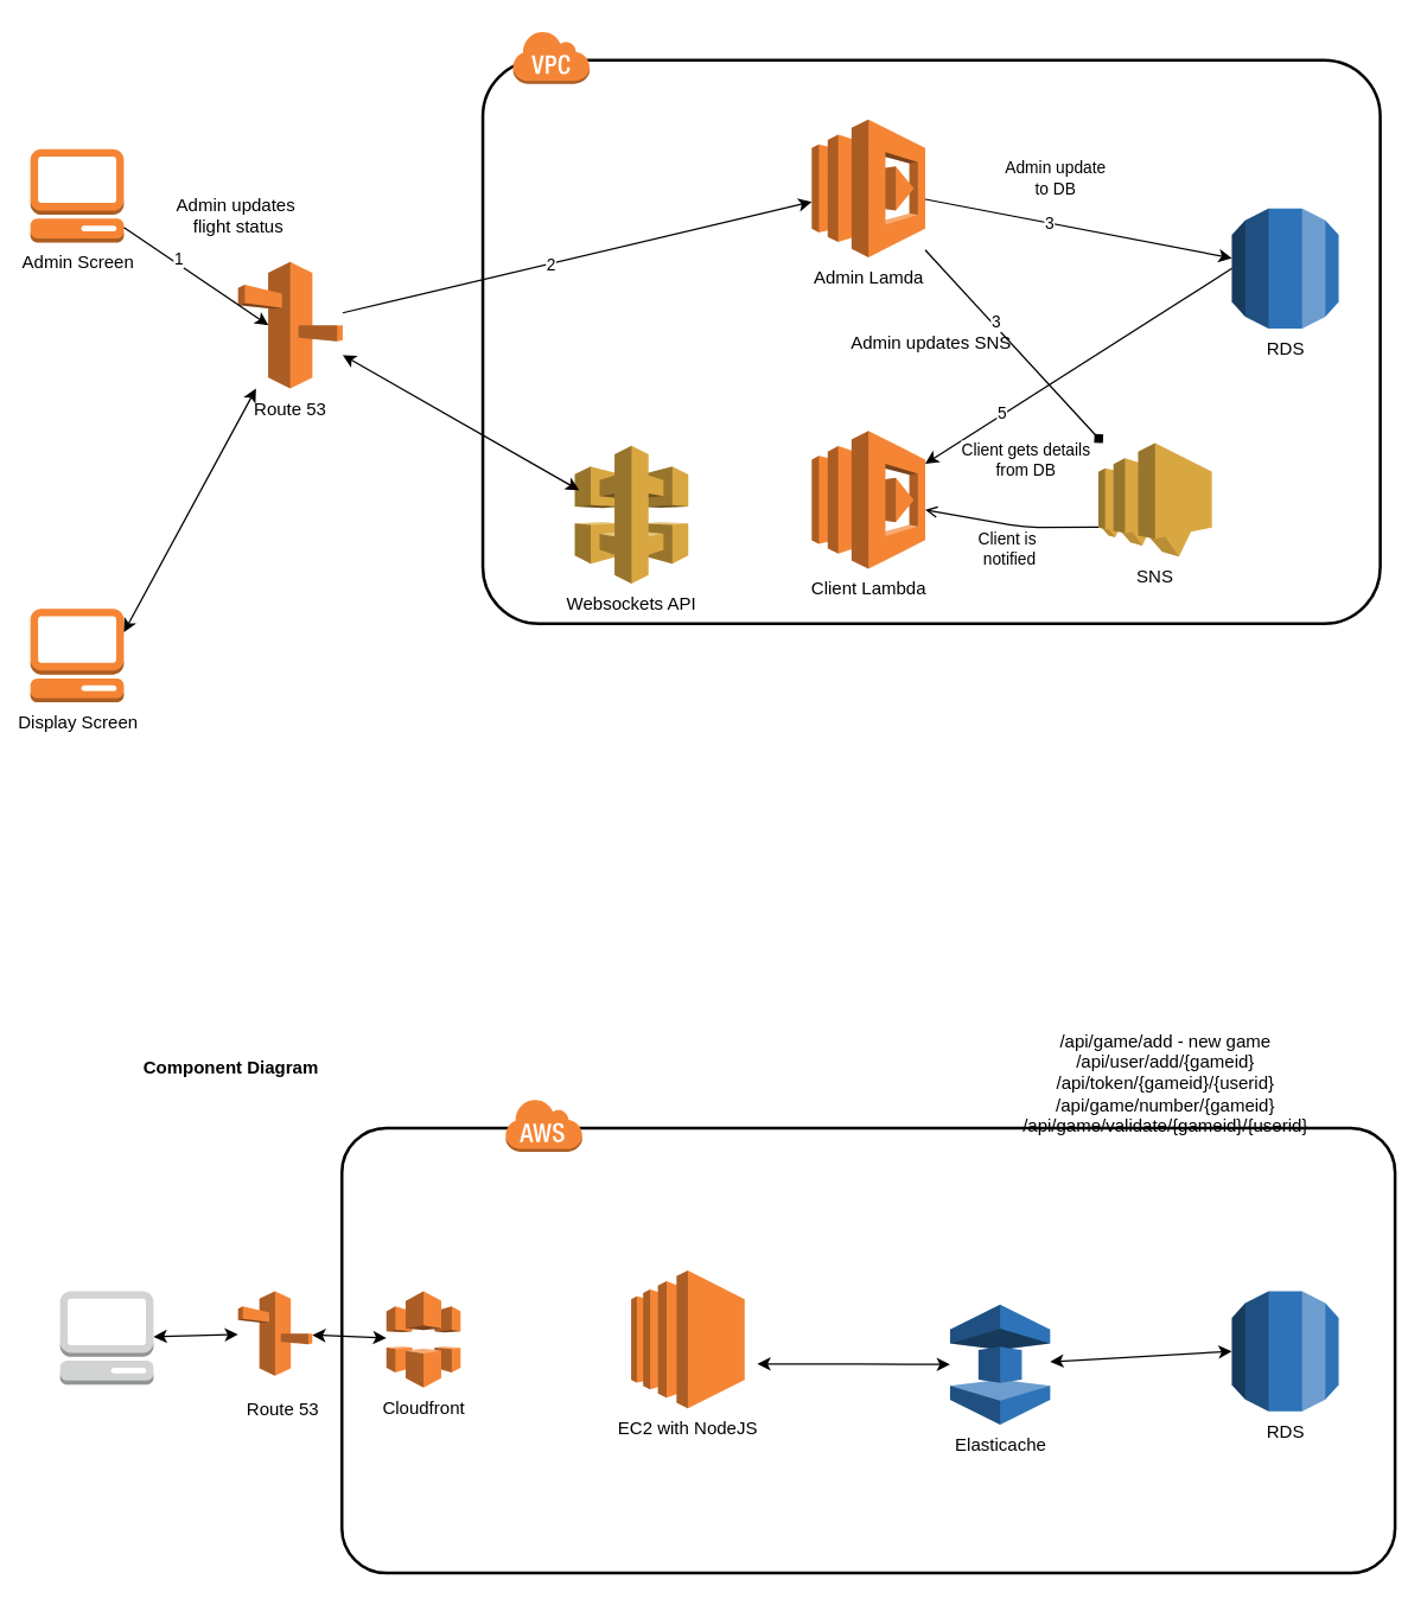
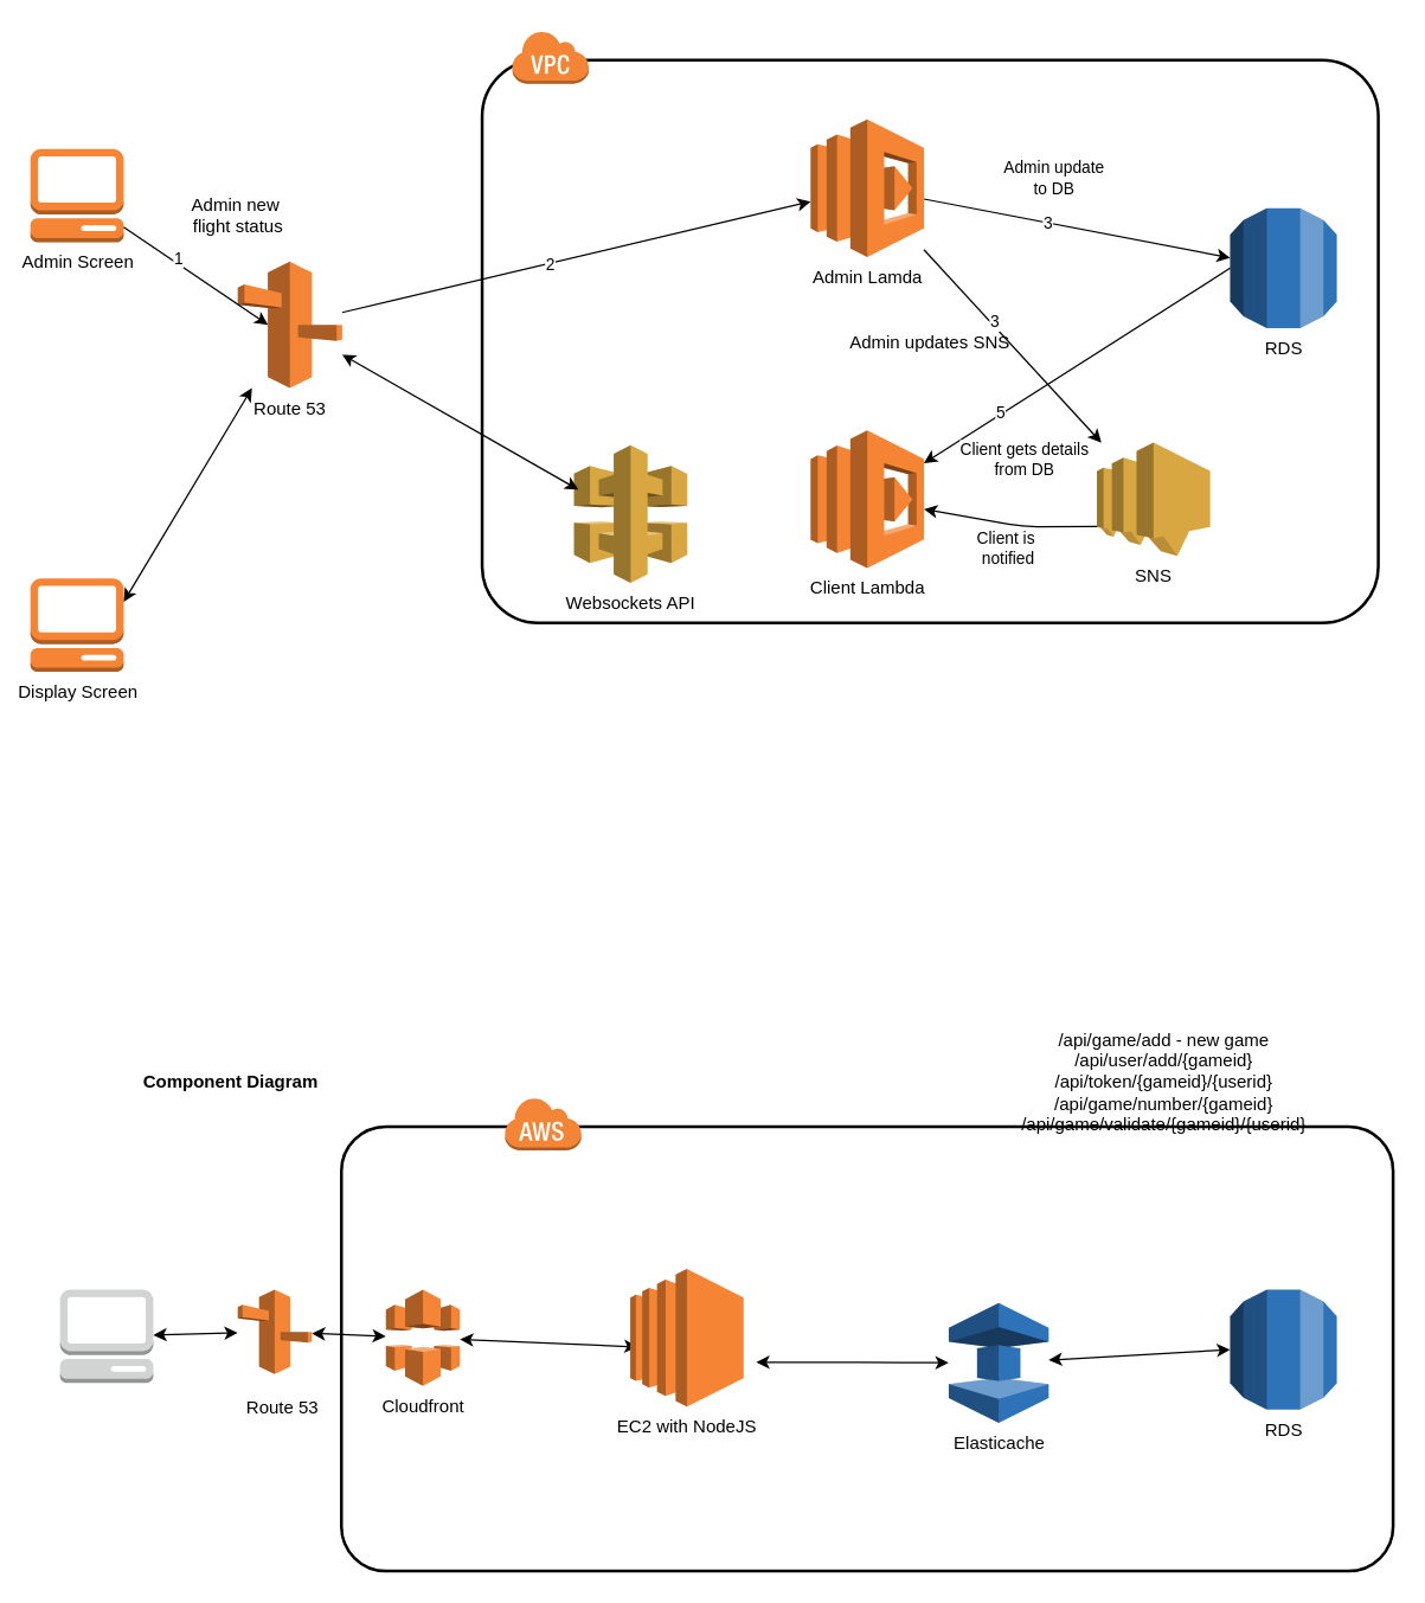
- <mxCell id="43" value="Admin updates&amp;nbsp;&lt;br&gt;flight status" style="text;html=1;align=center;verticalAlign=middle;resizable=0;points=[];autosize=1;strokeColor=none;" vertex="1" parent="1"><mxGeometry x="110" y="130" width="100" height="30" as="geometry" /></mxCell>
+ <mxCell id="43" value="Admin new&amp;nbsp;&lt;br&gt;flight status" style="text;html=1;align=center;verticalAlign=middle;resizable=0;points=[];autosize=1;strokeColor=none;" vertex="1" parent="1"><mxGeometry x="110" y="130" width="100" height="30" as="geometry" /></mxCell>
- <mxCell id="34" value="" style="endArrow=diamond;html=1;" edge="1" parent="1" source="22" target="33"><mxGeometry width="50" height="50" relative="1" as="geometry"><mxPoint x="656.5" y="158.269" as="sourcePoint" /><mxPoint x="730" y="262" as="targetPoint" /></mxGeometry></mxCell>
+ <mxCell id="34" value="" style="endArrow=classic;html=1;" edge="1" parent="1" source="22" target="33"><mxGeometry width="50" height="50" relative="1" as="geometry"><mxPoint x="656.5" y="158.269" as="sourcePoint" /><mxPoint x="730" y="262" as="targetPoint" /></mxGeometry></mxCell>
- <mxCell id="36" value="Client is&amp;nbsp;&lt;br&gt;notified" style="endArrow=open;html=1;exitX=0;exitY=0.74;exitDx=0;exitDy=0;exitPerimeter=0;" edge="1" parent="1" source="33" target="24"><mxGeometry x="-0.028" y="17" width="50" height="50" relative="1" as="geometry"><mxPoint x="656.5" y="188.129" as="sourcePoint" /><mxPoint x="733.105" y="271.5" as="targetPoint" /><Array as="points"><mxPoint x="690" y="355" /></Array><mxPoint y="-1" as="offset" /></mxGeometry></mxCell>
+ <mxCell id="36" value="Client is&amp;nbsp;&lt;br&gt;notified" style="endArrow=classic;html=1;exitX=0;exitY=0.74;exitDx=0;exitDy=0;exitPerimeter=0;" edge="1" parent="1" source="33" target="24"><mxGeometry x="-0.028" y="17" width="50" height="50" relative="1" as="geometry"><mxPoint x="656.5" y="188.129" as="sourcePoint" /><mxPoint x="733.105" y="271.5" as="targetPoint" /><Array as="points"><mxPoint x="690" y="355" /></Array><mxPoint y="-1" as="offset" /></mxGeometry></mxCell>
- <mxCell id="23" value="Display Screen" style="outlineConnect=0;dashed=0;verticalLabelPosition=bottom;verticalAlign=top;align=center;html=1;shape=mxgraph.aws3.management_console;fillColor=#F58534;gradientColor=none;" vertex="1" parent="1"><mxGeometry x="20" y="410" width="63" height="63" as="geometry" /></mxCell>
+ <mxCell id="23" value="Display Screen" style="outlineConnect=0;dashed=0;verticalLabelPosition=bottom;verticalAlign=top;align=center;html=1;shape=mxgraph.aws3.management_console;fillColor=#F58534;gradientColor=none;" vertex="1" parent="1"><mxGeometry x="20" y="390" width="63" height="63" as="geometry" /></mxCell>
- <mxCell id="3" value="&lt;b&gt;Component Diagram&lt;/b&gt;" style="text;html=1;align=center;verticalAlign=middle;resizable=0;points=[];autosize=1;strokeColor=none;" vertex="1" parent="1"><mxGeometry x="90" y="710" width="130" height="20" as="geometry" /></mxCell>
+ <mxCell id="3" value="&lt;b&gt;Component Diagram&lt;/b&gt;" style="text;html=1;align=center;verticalAlign=middle;resizable=0;points=[];autosize=1;strokeColor=none;" vertex="1" parent="1"><mxGeometry x="90" y="720" width="130" height="20" as="geometry" /></mxCell>
+ <mxCell id="11" value="" style="endArrow=classic;startArrow=classic;html=1;entryX=0.065;entryY=0.566;entryDx=0;entryDy=0;entryPerimeter=0;" edge="1" parent="1" source="5" target="15"><mxGeometry width="50" height="50" relative="1" as="geometry"><mxPoint x="220" y="1030" as="sourcePoint" /><mxPoint x="360" y="921" as="targetPoint" /></mxGeometry></mxCell>
